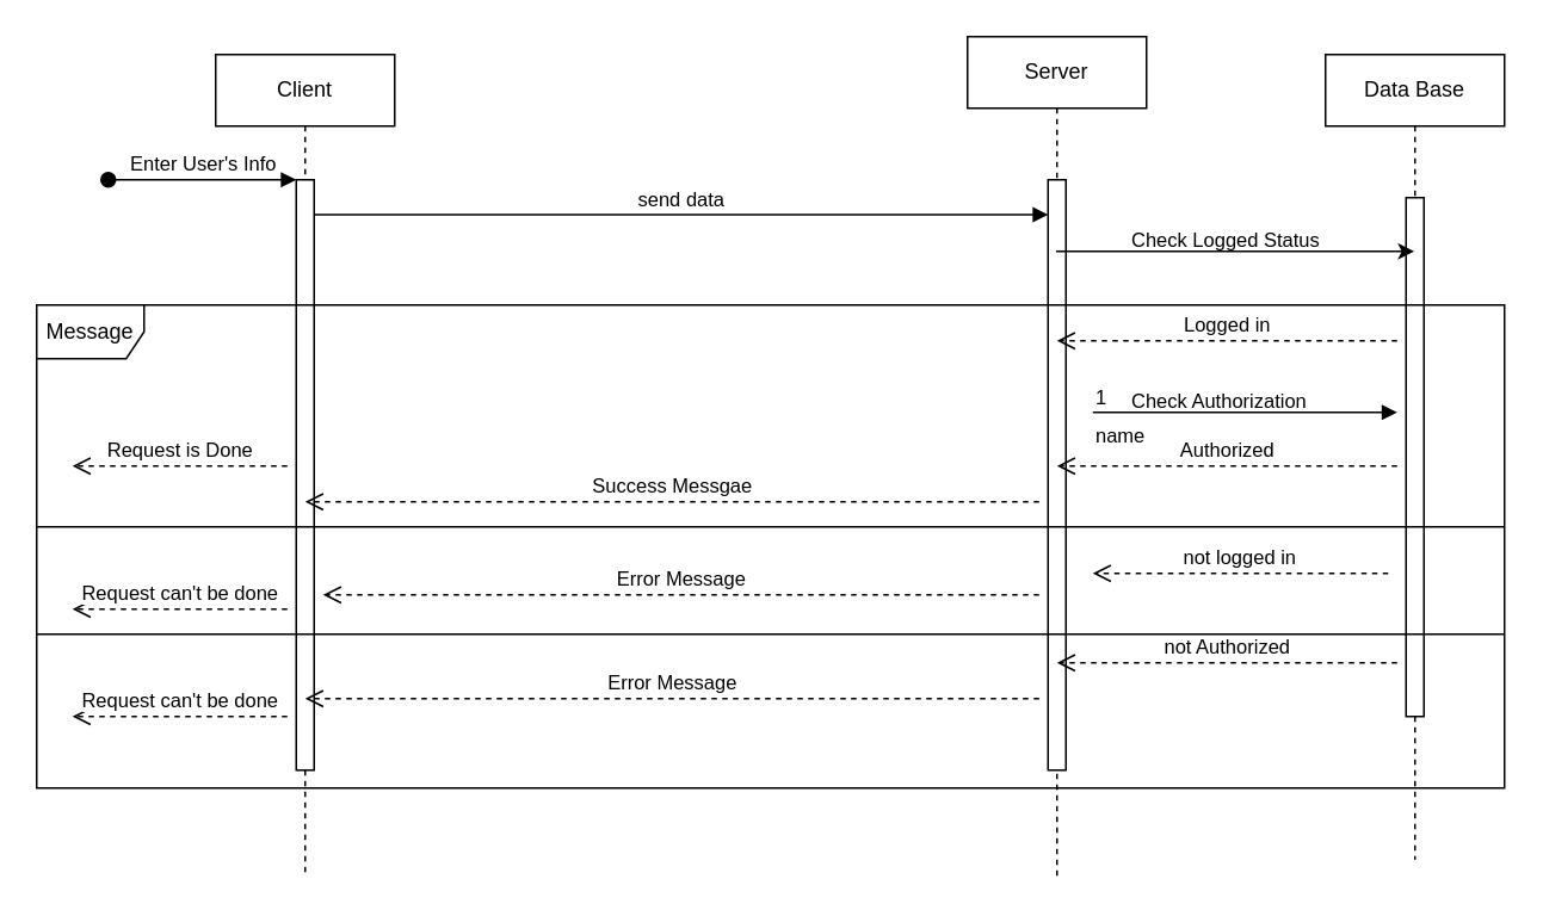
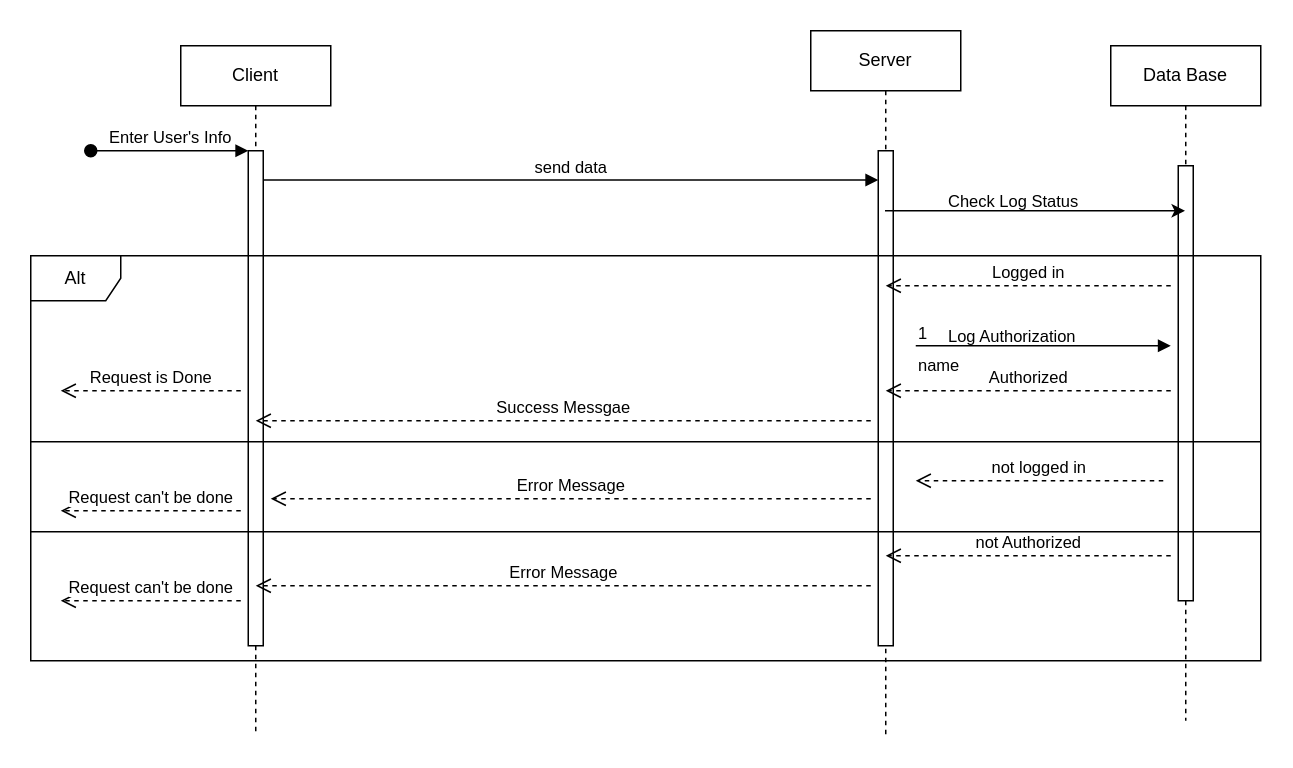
- <mxCell id="12" value="&lt;div style=&quot;text-align: center;&quot;&gt;&lt;span style=&quot;font-size: 11px; text-wrap: nowrap; background-color: rgb(255, 255, 255);&quot;&gt;Check Logged Status&lt;/span&gt;&lt;/div&gt;" style="text;whiteSpace=wrap;html=1;" vertex="1" parent="1"><mxGeometry x="630" y="120" width="130" height="50" as="geometry" /></mxCell>
+ <mxCell id="12" value="&lt;div style=&quot;text-align: center;&quot;&gt;&lt;span style=&quot;font-size: 11px; text-wrap: nowrap; background-color: rgb(255, 255, 255);&quot;&gt;Check Log Status&lt;/span&gt;&lt;/div&gt;" style="text;whiteSpace=wrap;html=1;" vertex="1" parent="1"><mxGeometry x="630" y="120" width="130" height="50" as="geometry" /></mxCell>
- <mxCell id="18" value="Message" style="shape=umlFrame;whiteSpace=wrap;html=1;pointerEvents=0;" vertex="1" parent="1"><mxGeometry x="20" y="170" width="820" height="270" as="geometry" /></mxCell>
+ <mxCell id="18" value="Alt" style="shape=umlFrame;whiteSpace=wrap;html=1;pointerEvents=0;" vertex="1" parent="1"><mxGeometry x="20" y="170" width="820" height="270" as="geometry" /></mxCell>
- <mxCell id="22" value="&lt;div style=&quot;text-align: center;&quot;&gt;&lt;span style=&quot;font-size: 11px; text-wrap: nowrap; background-color: rgb(255, 255, 255);&quot;&gt;Check Authorization&lt;/span&gt;&lt;/div&gt;" style="text;whiteSpace=wrap;html=1;" vertex="1" parent="1"><mxGeometry x="630" y="210" width="130" height="30" as="geometry" /></mxCell>
+ <mxCell id="22" value="&lt;div style=&quot;text-align: center;&quot;&gt;&lt;span style=&quot;font-size: 11px; text-wrap: nowrap; background-color: rgb(255, 255, 255);&quot;&gt;Log Authorization&lt;/span&gt;&lt;/div&gt;" style="text;whiteSpace=wrap;html=1;" vertex="1" parent="1"><mxGeometry x="630" y="210" width="130" height="30" as="geometry" /></mxCell>
